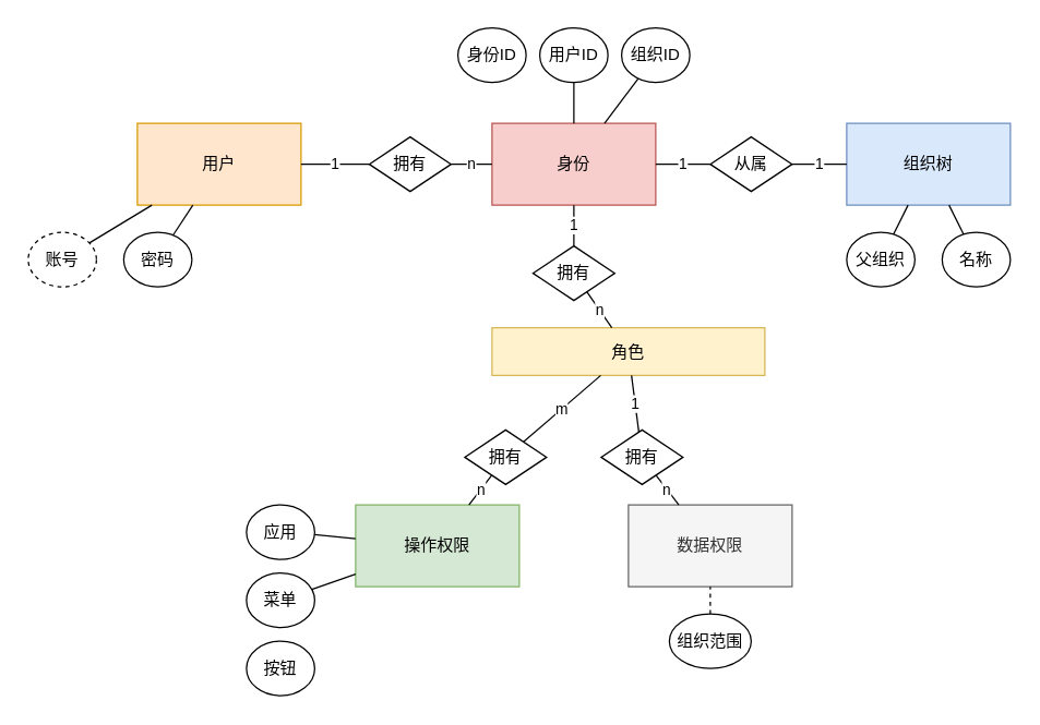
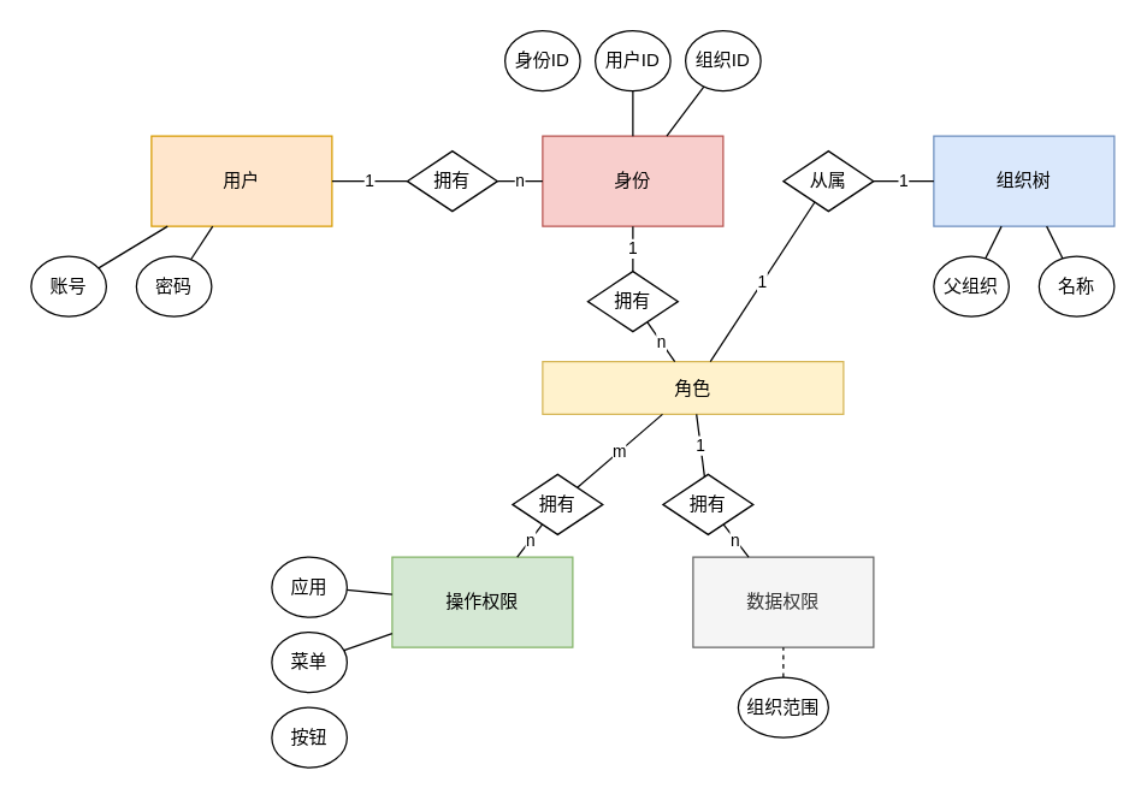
- <mxCell id="12" value="1" style="endArrow=none;html=1;" edge="1" parent="1" source="13" target="10"><mxGeometry width="50" height="50" relative="1" as="geometry"><mxPoint x="360" y="260" as="sourcePoint" /><mxPoint x="410" y="210" as="targetPoint" /></mxGeometry></mxCell>
+ <mxCell id="12" value="1" style="endArrow=none;html=1;" edge="1" parent="1" source="13" target="5"><mxGeometry width="50" height="50" relative="1" as="geometry"><mxPoint x="360" y="260" as="sourcePoint" /><mxPoint x="410" y="210" as="targetPoint" /></mxGeometry></mxCell>
- <mxCell id="21" value="账号" style="ellipse;whiteSpace=wrap;html=1;dashed=1;" vertex="1" parent="1"><mxGeometry x="20" y="170" width="50" height="40" as="geometry" /></mxCell>
+ <mxCell id="21" value="账号" style="ellipse;whiteSpace=wrap;html=1;" vertex="1" parent="1"><mxGeometry x="20" y="170" width="50" height="40" as="geometry" /></mxCell>
